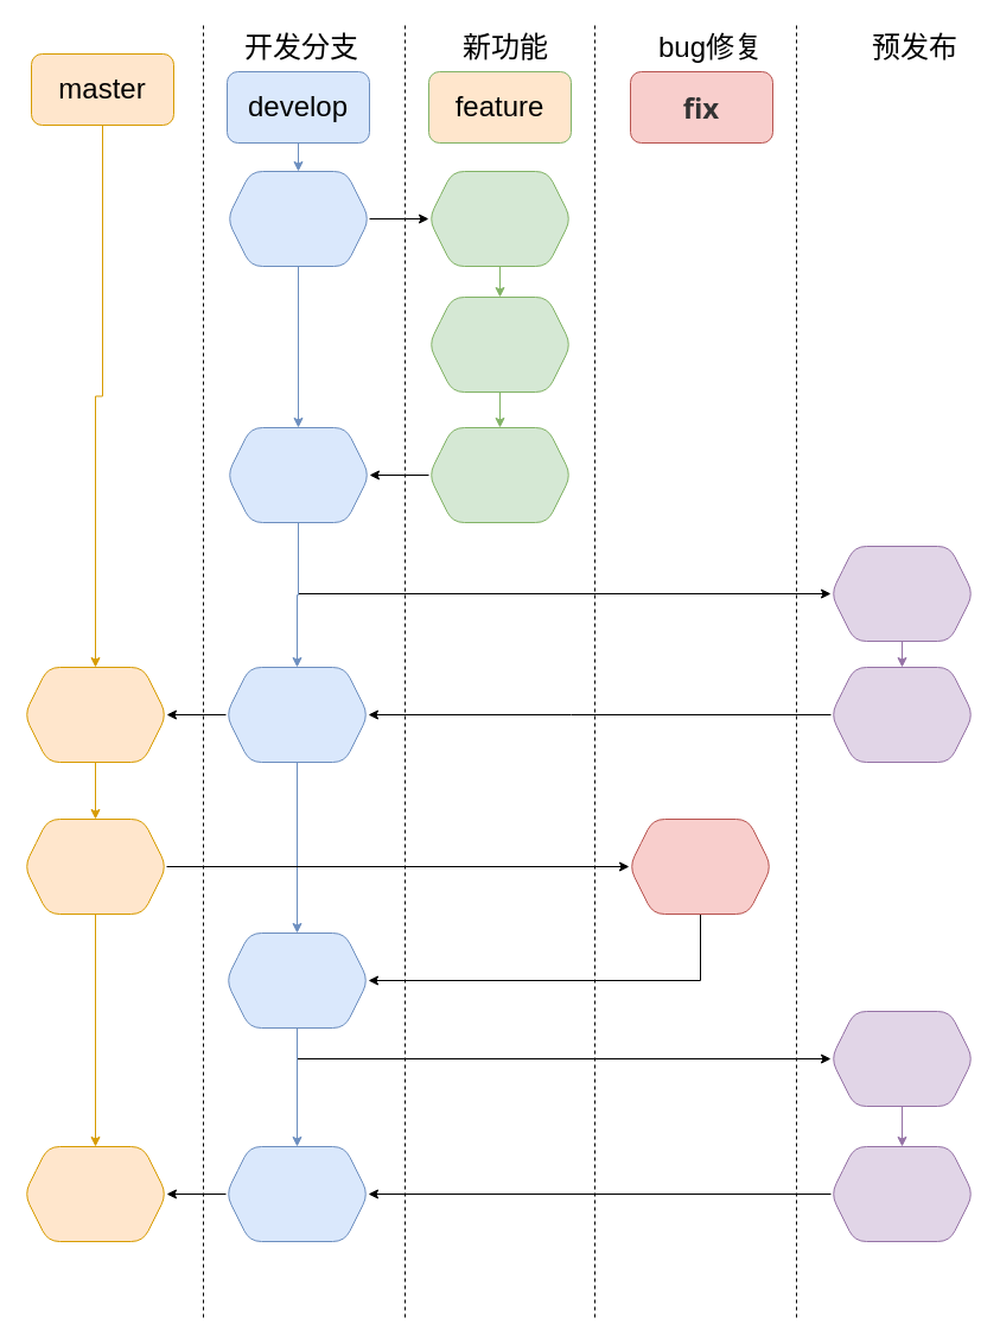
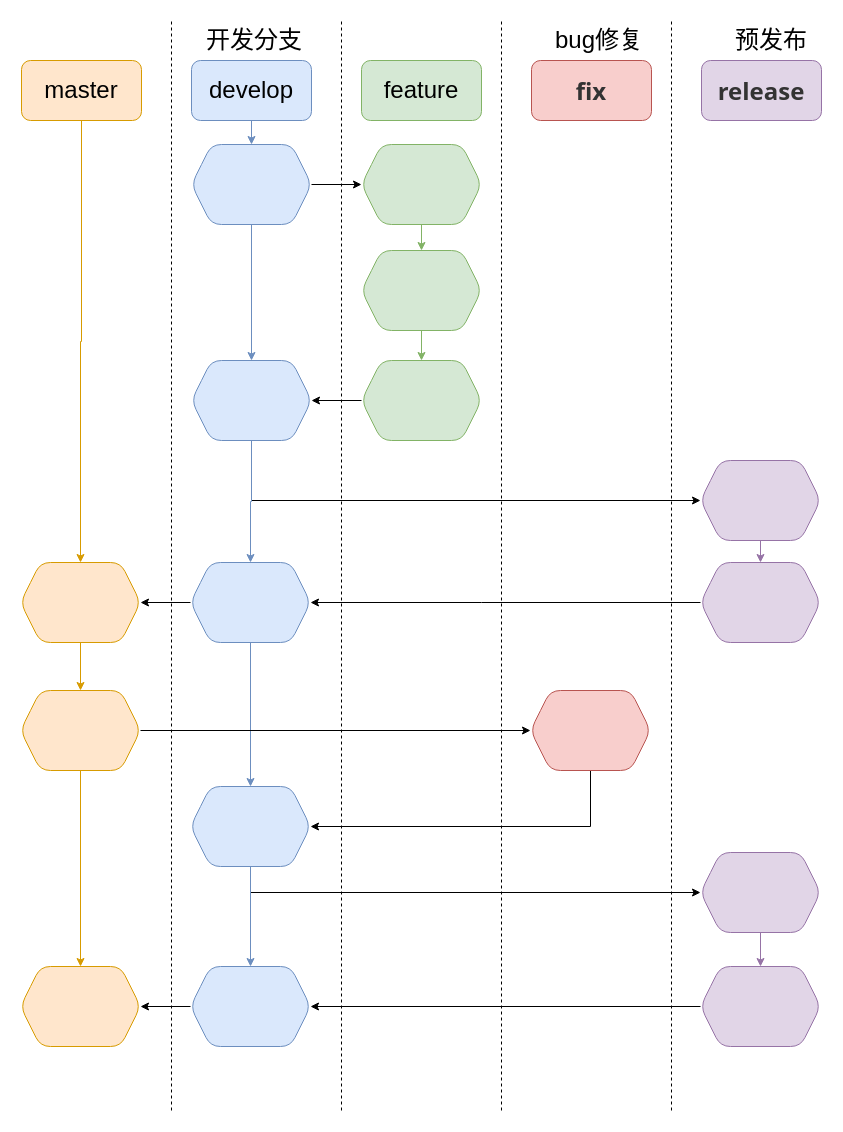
- <mxCell id="47" value="&lt;font style=&quot;font-size: 24px&quot;&gt;新功能&lt;/font&gt;" style="text;html=1;strokeColor=none;fillColor=none;align=center;verticalAlign=middle;whiteSpace=wrap;rounded=0;" vertex="1" parent="1"><mxGeometry x="386" y="30" width="80" height="20" as="geometry" /></mxCell>
- <mxCell id="3" value="&lt;font style=&quot;font-size: 24px&quot;&gt;master&lt;/font&gt;" style="rounded=1;whiteSpace=wrap;html=1;fillColor=#ffe6cc;strokeColor=#d79b00;" vertex="1" parent="1"><mxGeometry x="26" y="45" width="120" height="60" as="geometry" /></mxCell>
+ <mxCell id="3" value="&lt;font style=&quot;font-size: 24px&quot;&gt;master&lt;/font&gt;" style="rounded=1;whiteSpace=wrap;html=1;fillColor=#ffe6cc;strokeColor=#d79b00;" vertex="1" parent="1"><mxGeometry x="21" y="60" width="120" height="60" as="geometry" /></mxCell>
- <mxCell id="6" value="&lt;font style=&quot;font-size: 24px&quot;&gt;feature&lt;/font&gt;" style="rounded=1;whiteSpace=wrap;html=1;fillColor=#ffe6cc;strokeColor=#82b366;" vertex="1" parent="1"><mxGeometry x="361" y="60" width="120" height="60" as="geometry" /></mxCell>
+ <mxCell id="6" value="&lt;font style=&quot;font-size: 24px&quot;&gt;feature&lt;/font&gt;" style="rounded=1;whiteSpace=wrap;html=1;fillColor=#d5e8d4;strokeColor=#82b366;" vertex="1" parent="1"><mxGeometry x="361" y="60" width="120" height="60" as="geometry" /></mxCell>
+ <mxCell id="8" value="&lt;h4 class=&quot;md-end-block md-heading md-focus&quot; style=&quot;box-sizing: border-box ; margin-top: 1rem ; margin-bottom: 1rem ; position: relative ; line-height: 1.4 ; cursor: text ; color: rgb(51 , 51 , 51) ; font-family: &amp;#34;open sans&amp;#34; , &amp;#34;clear sans&amp;#34; , &amp;#34;helvetica neue&amp;#34; , &amp;#34;helvetica&amp;#34; , &amp;#34;arial&amp;#34; , &amp;#34;segoe ui emoji&amp;#34; , sans-serif&quot;&gt;&lt;span class=&quot;md-plain md-expand&quot; style=&quot;box-sizing: border-box&quot;&gt;&lt;font style=&quot;font-size: 24px&quot;&gt;release&lt;/font&gt;&lt;/span&gt;&lt;/h4&gt;" style="rounded=1;whiteSpace=wrap;html=1;fillColor=#e1d5e7;strokeColor=#9673a6;" vertex="1" parent="1"><mxGeometry x="701" y="60" width="120" height="60" as="geometry" /></mxCell>
